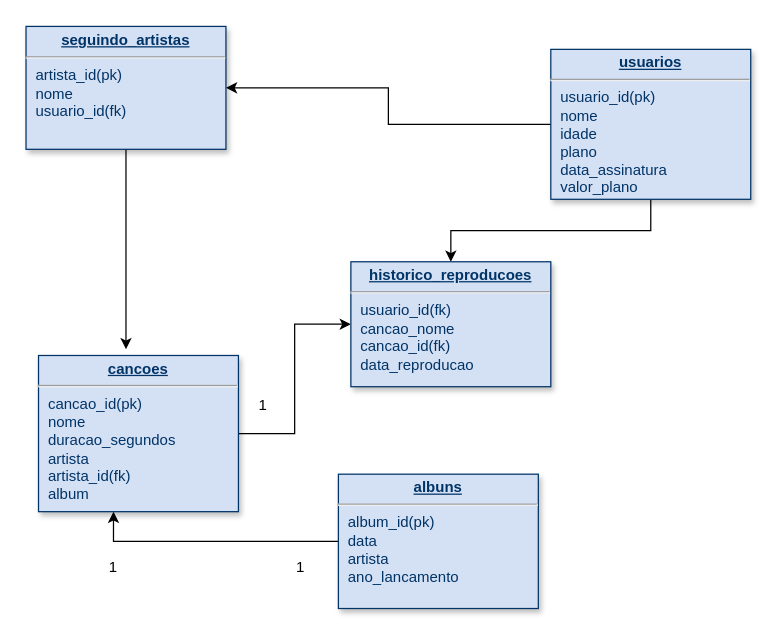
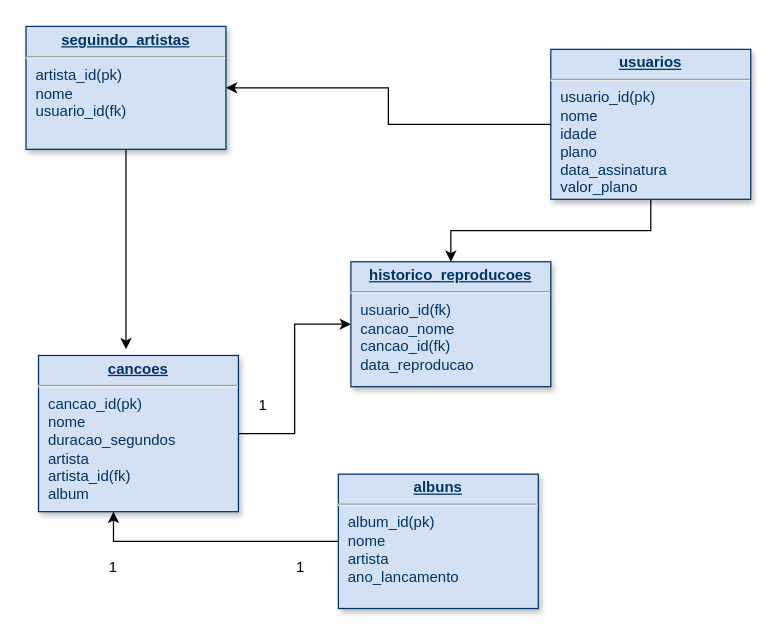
- <mxCell id="6" value="&lt;p style=&quot;margin: 0px; margin-top: 4px; text-align: center; text-decoration: underline;&quot;&gt;&lt;b&gt;albuns&lt;/b&gt;&lt;/p&gt;&lt;hr&gt;&lt;p style=&quot;margin: 0px; margin-left: 8px;&quot;&gt;album_id(pk)&lt;/p&gt;&lt;p style=&quot;margin: 0px; margin-left: 8px;&quot;&gt;data&lt;/p&gt;&lt;p style=&quot;margin: 0px; margin-left: 8px;&quot;&gt;artista&lt;/p&gt;&lt;p style=&quot;margin: 0px; margin-left: 8px;&quot;&gt;ano_lancamento&lt;/p&gt;" style="verticalAlign=top;align=left;overflow=fill;fontSize=12;fontFamily=Helvetica;html=1;strokeColor=#003366;shadow=1;fillColor=#D4E1F5;fontColor=#003366" vertex="1" parent="1"><mxGeometry x="270" y="379" width="160" height="107.5" as="geometry" /></mxCell>
+ <mxCell id="6" value="&lt;p style=&quot;margin: 0px; margin-top: 4px; text-align: center; text-decoration: underline;&quot;&gt;&lt;b&gt;albuns&lt;/b&gt;&lt;/p&gt;&lt;hr&gt;&lt;p style=&quot;margin: 0px; margin-left: 8px;&quot;&gt;album_id(pk)&lt;/p&gt;&lt;p style=&quot;margin: 0px; margin-left: 8px;&quot;&gt;nome&lt;/p&gt;&lt;p style=&quot;margin: 0px; margin-left: 8px;&quot;&gt;artista&lt;/p&gt;&lt;p style=&quot;margin: 0px; margin-left: 8px;&quot;&gt;ano_lancamento&lt;/p&gt;" style="verticalAlign=top;align=left;overflow=fill;fontSize=12;fontFamily=Helvetica;html=1;strokeColor=#003366;shadow=1;fillColor=#D4E1F5;fontColor=#003366" vertex="1" parent="1"><mxGeometry x="270" y="379" width="160" height="107.5" as="geometry" /></mxCell>
